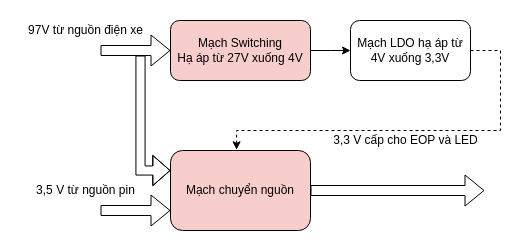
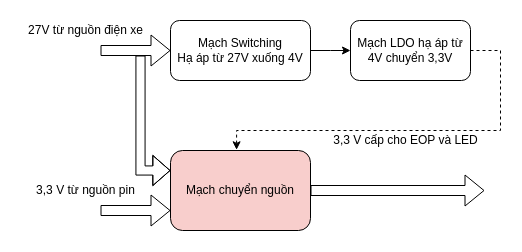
- <mxCell id="11" value="97V từ nguồn điện xe" style="text;html=1;resizable=0;autosize=1;align=center;verticalAlign=middle;points=[];fillColor=none;strokeColor=none;rounded=0;" vertex="1" parent="1"><mxGeometry x="20" y="20" width="130" height="20" as="geometry" /></mxCell>
+ <mxCell id="11" value="27V từ nguồn điện xe" style="text;html=1;resizable=0;autosize=1;align=center;verticalAlign=middle;points=[];fillColor=none;strokeColor=none;rounded=0;" vertex="1" parent="1"><mxGeometry x="20" y="20" width="130" height="20" as="geometry" /></mxCell>
- <mxCell id="5" value="Mạch Switching&lt;br&gt;Hạ áp từ 27V xuống 4V" style="rounded=1;whiteSpace=wrap;html=1;fillColor=#f8cecc;" vertex="1" parent="1"><mxGeometry x="170" y="20" width="140" height="60" as="geometry" /></mxCell>
+ <mxCell id="5" value="Mạch Switching&lt;br&gt;Hạ áp từ 27V xuống 4V" style="rounded=1;whiteSpace=wrap;html=1;" vertex="1" parent="1"><mxGeometry x="170" y="20" width="140" height="60" as="geometry" /></mxCell>
- <mxCell id="9" value="Mạch LDO hạ áp từ 4V xuống 3,3V" style="rounded=1;whiteSpace=wrap;html=1;" vertex="1" parent="1"><mxGeometry x="350" y="20" width="120" height="60" as="geometry" /></mxCell>
+ <mxCell id="9" value="Mạch LDO hạ áp từ 4V chuyển 3,3V" style="rounded=1;whiteSpace=wrap;html=1;" vertex="1" parent="1"><mxGeometry x="350" y="20" width="120" height="60" as="geometry" /></mxCell>
- <mxCell id="12" value="3,5 V từ nguồn pin" style="text;html=1;resizable=0;autosize=1;align=center;verticalAlign=middle;points=[];fillColor=none;strokeColor=none;rounded=0;" vertex="1" parent="1"><mxGeometry x="30" y="180" width="110" height="20" as="geometry" /></mxCell>
+ <mxCell id="12" value="3,3 V từ nguồn pin" style="text;html=1;resizable=0;autosize=1;align=center;verticalAlign=middle;points=[];fillColor=none;strokeColor=none;rounded=0;" vertex="1" parent="1"><mxGeometry x="30" y="180" width="110" height="20" as="geometry" /></mxCell>
